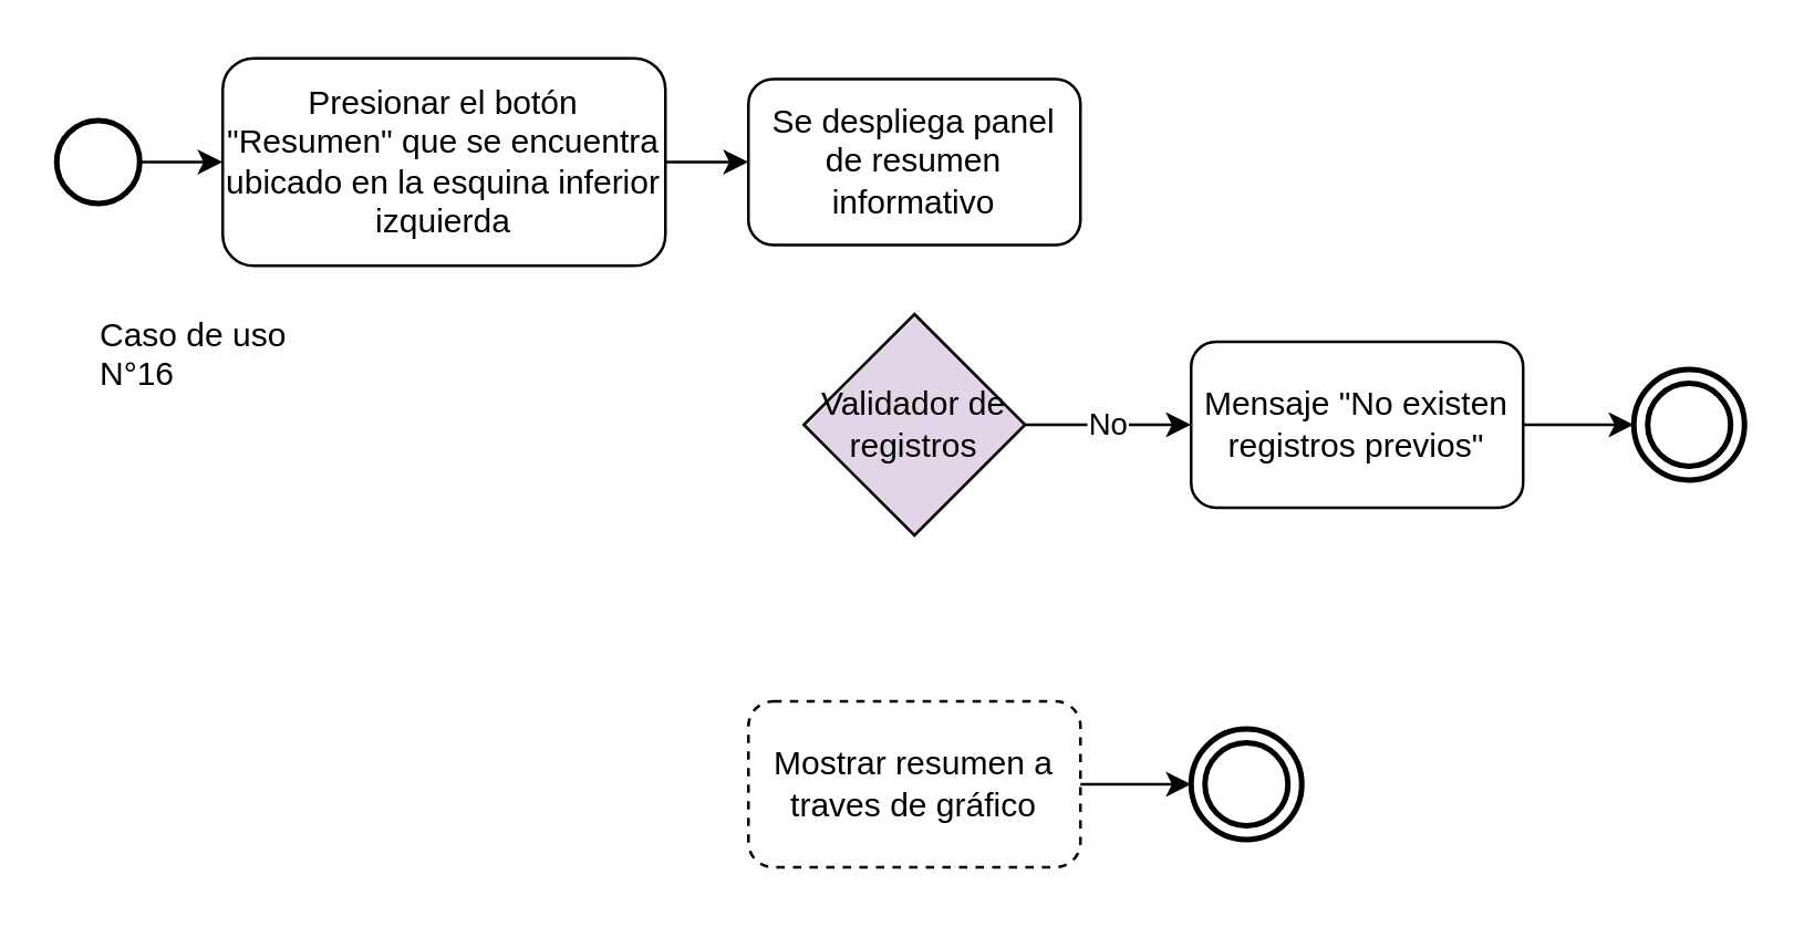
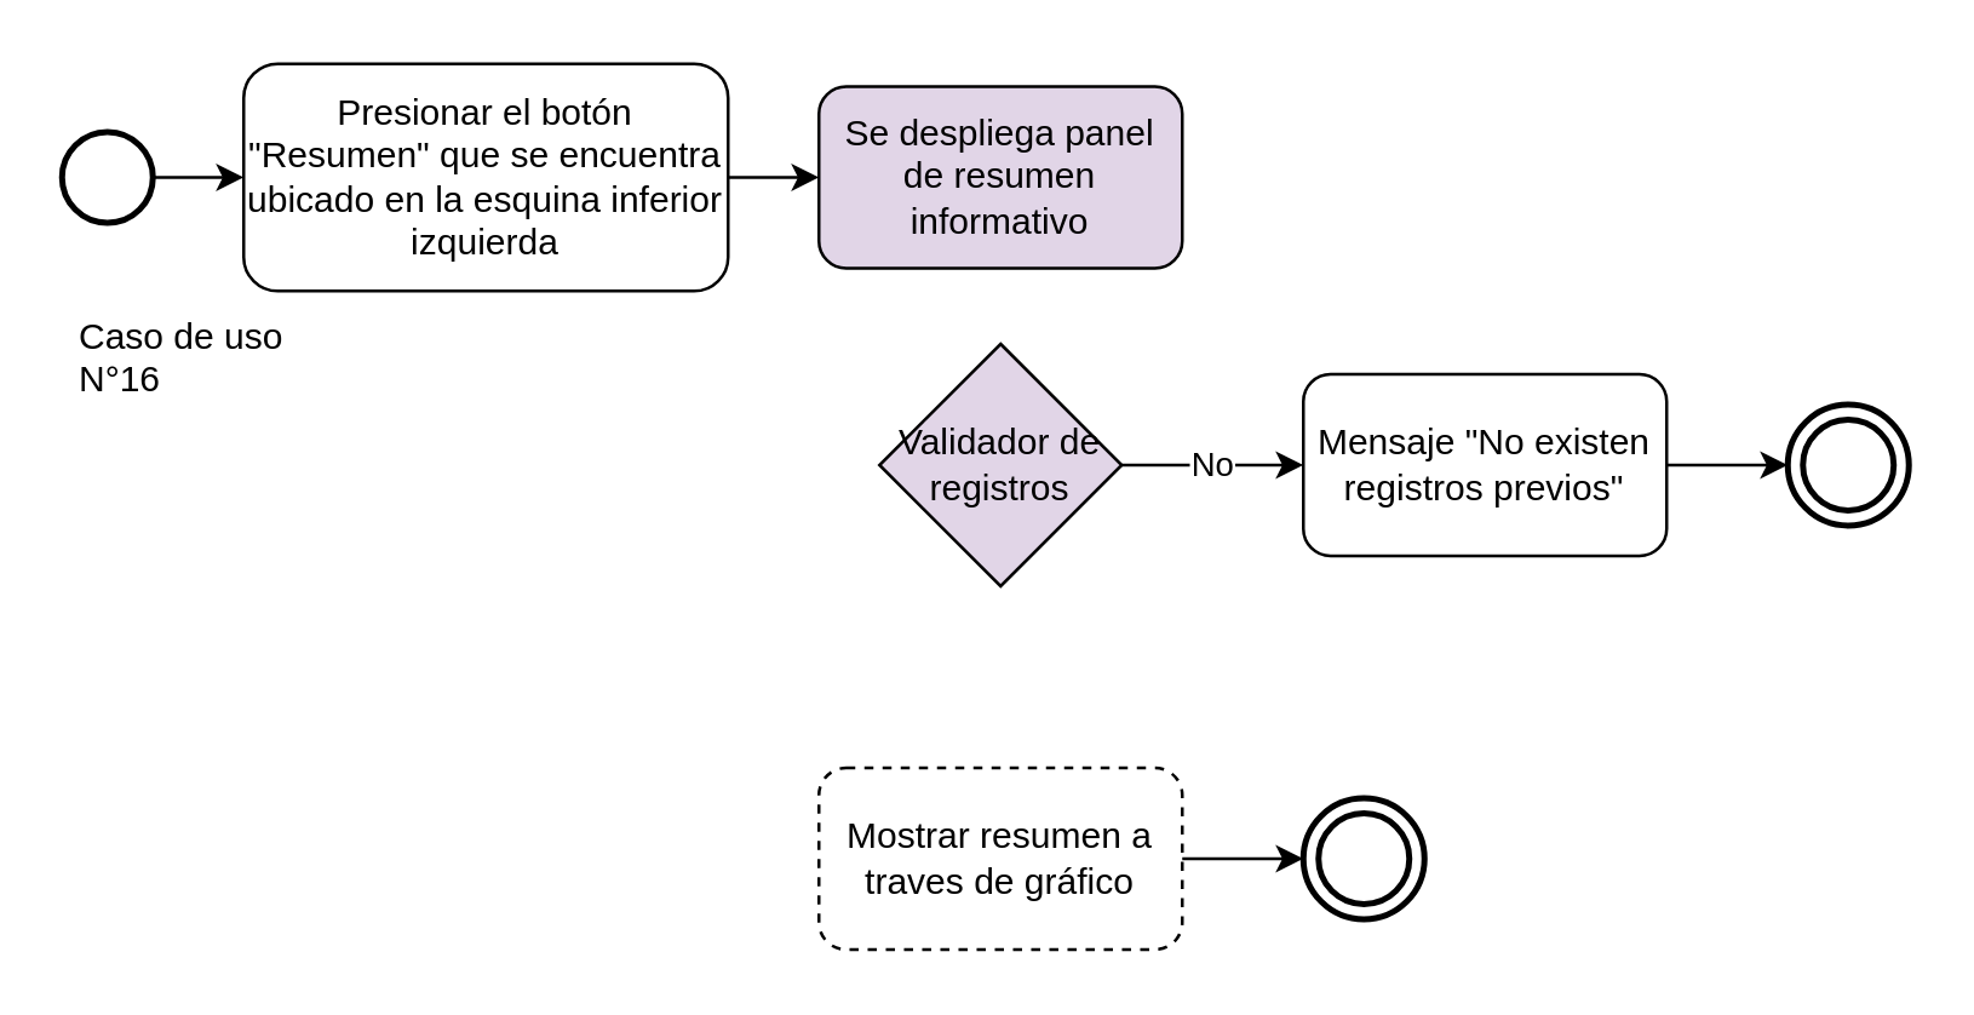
- <mxCell id="12" value="Se despliega panel de resumen informativo" style="rounded=1;whiteSpace=wrap;html=1;" parent="1" vertex="1"><mxGeometry x="270" y="28" width="120" height="60" as="geometry" /></mxCell>
+ <mxCell id="12" value="Se despliega panel de resumen informativo" style="rounded=1;whiteSpace=wrap;html=1;fillColor=#e1d5e7;" parent="1" vertex="1"><mxGeometry x="270" y="28" width="120" height="60" as="geometry" /></mxCell>
- <mxCell id="13" value="Caso de uso N°16" style="text;strokeColor=none;fillColor=none;align=left;verticalAlign=middle;spacingLeft=4;spacingRight=4;overflow=hidden;points=[[0,0.5],[1,0.5]];portConstraint=eastwest;rotatable=0;whiteSpace=wrap;html=1;" parent="1" vertex="1"><mxGeometry x="30" y="110.5" width="80" height="30" as="geometry" /></mxCell>
+ <mxCell id="13" value="Caso de uso N°16" style="text;strokeColor=none;fillColor=none;align=left;verticalAlign=middle;spacingLeft=4;spacingRight=4;overflow=hidden;points=[[0,0.5],[1,0.5]];portConstraint=eastwest;rotatable=0;whiteSpace=wrap;html=1;" parent="1" vertex="1"><mxGeometry x="20" y="100.5" width="80" height="30" as="geometry" /></mxCell>
